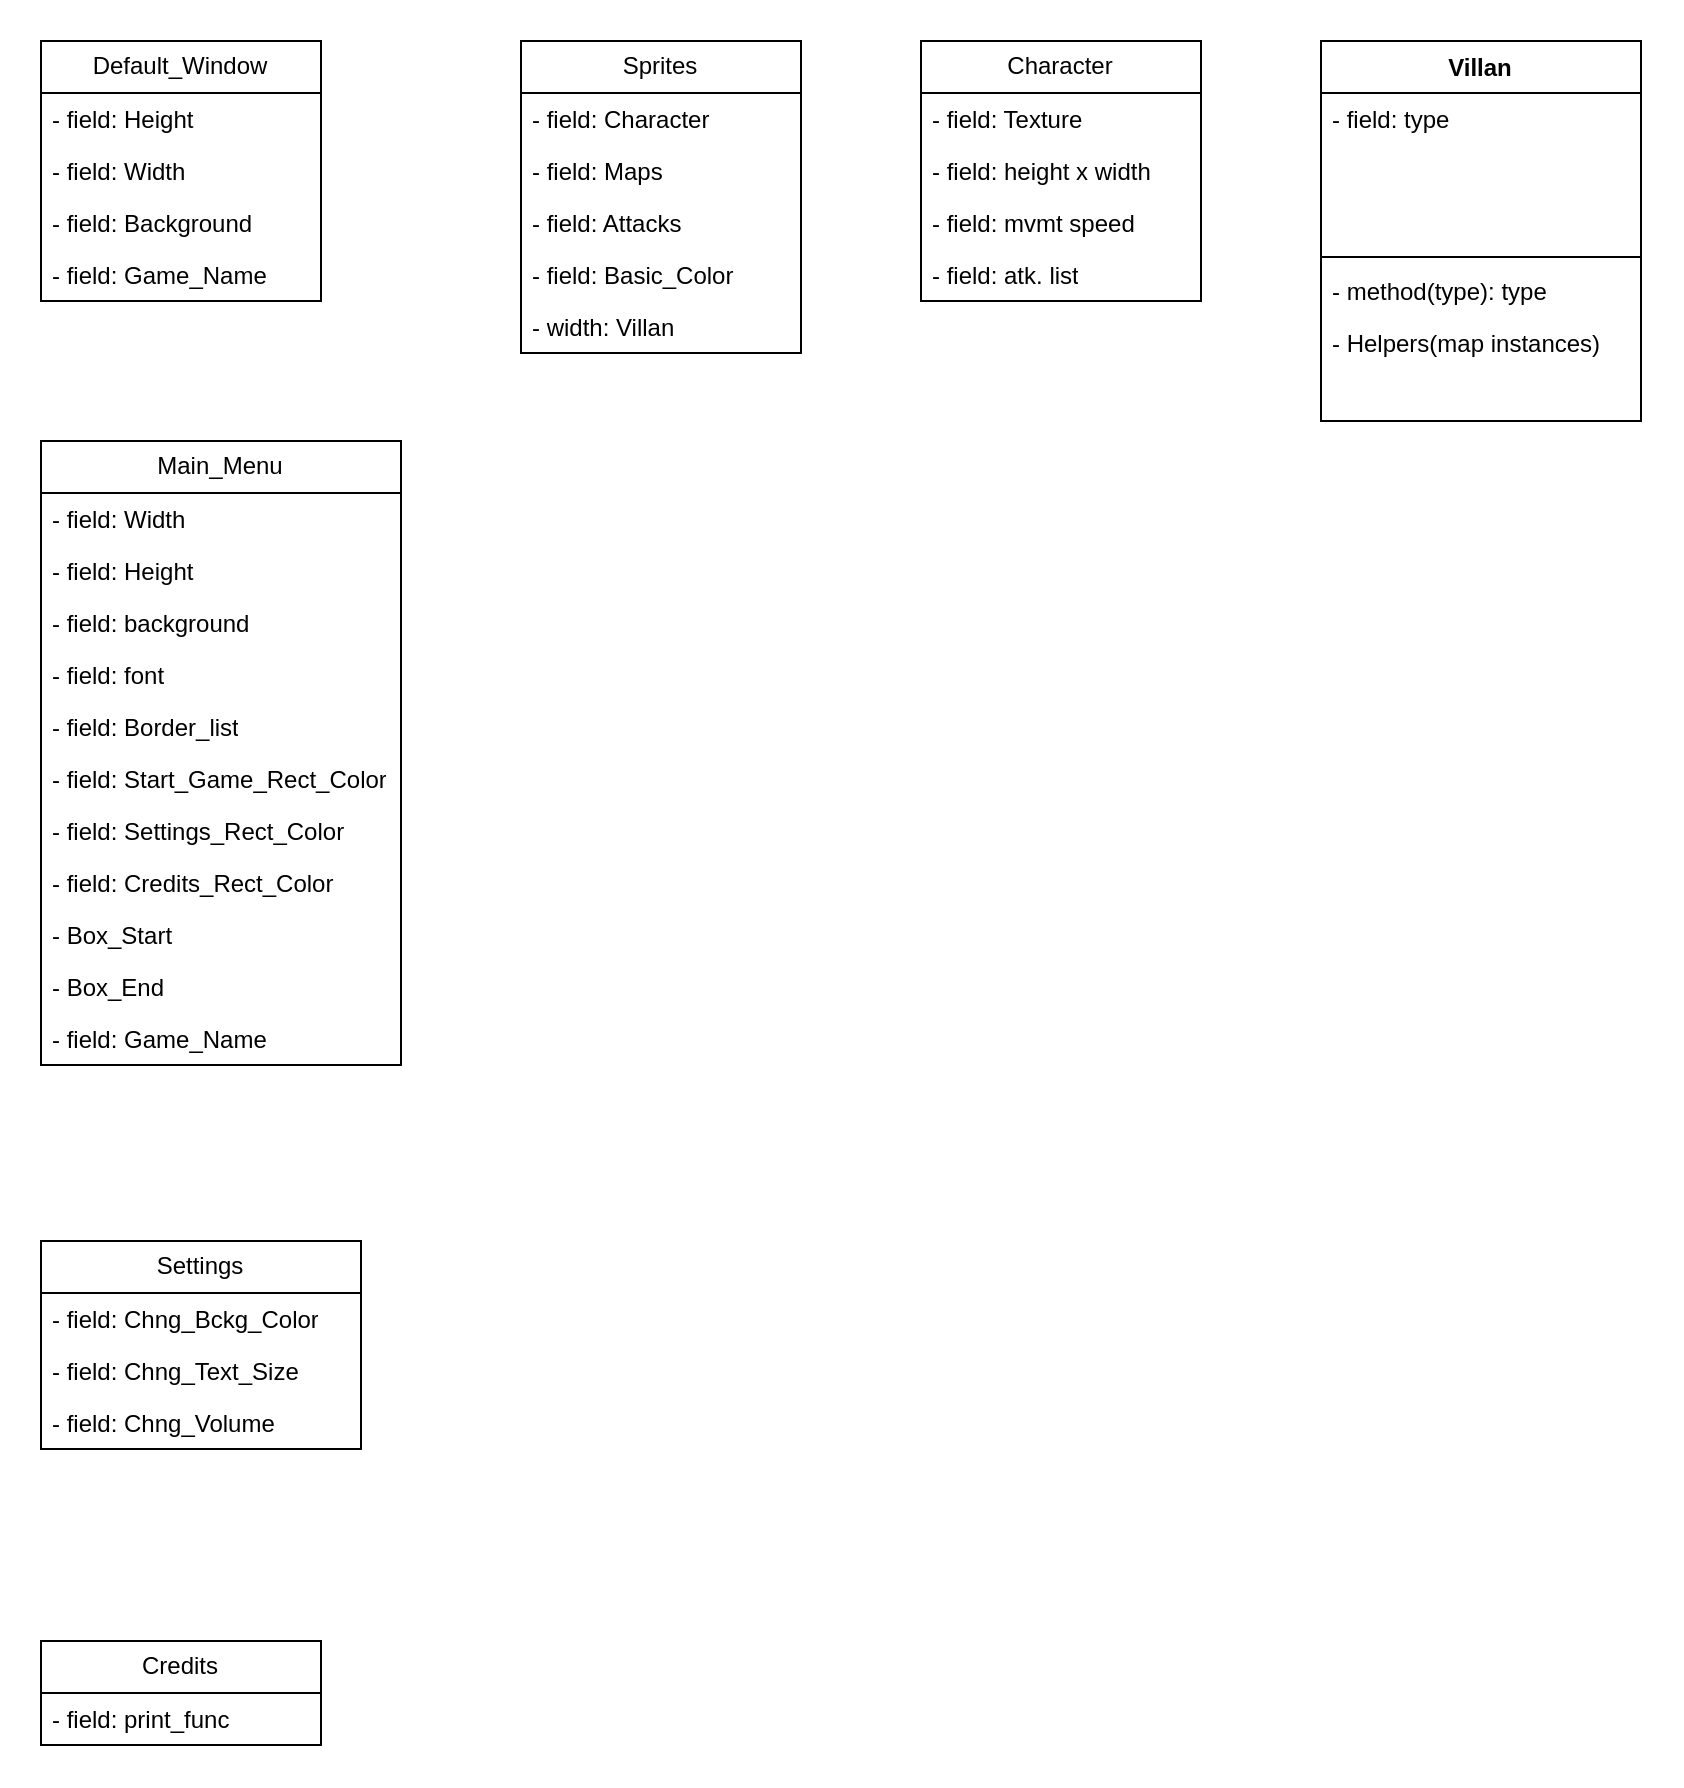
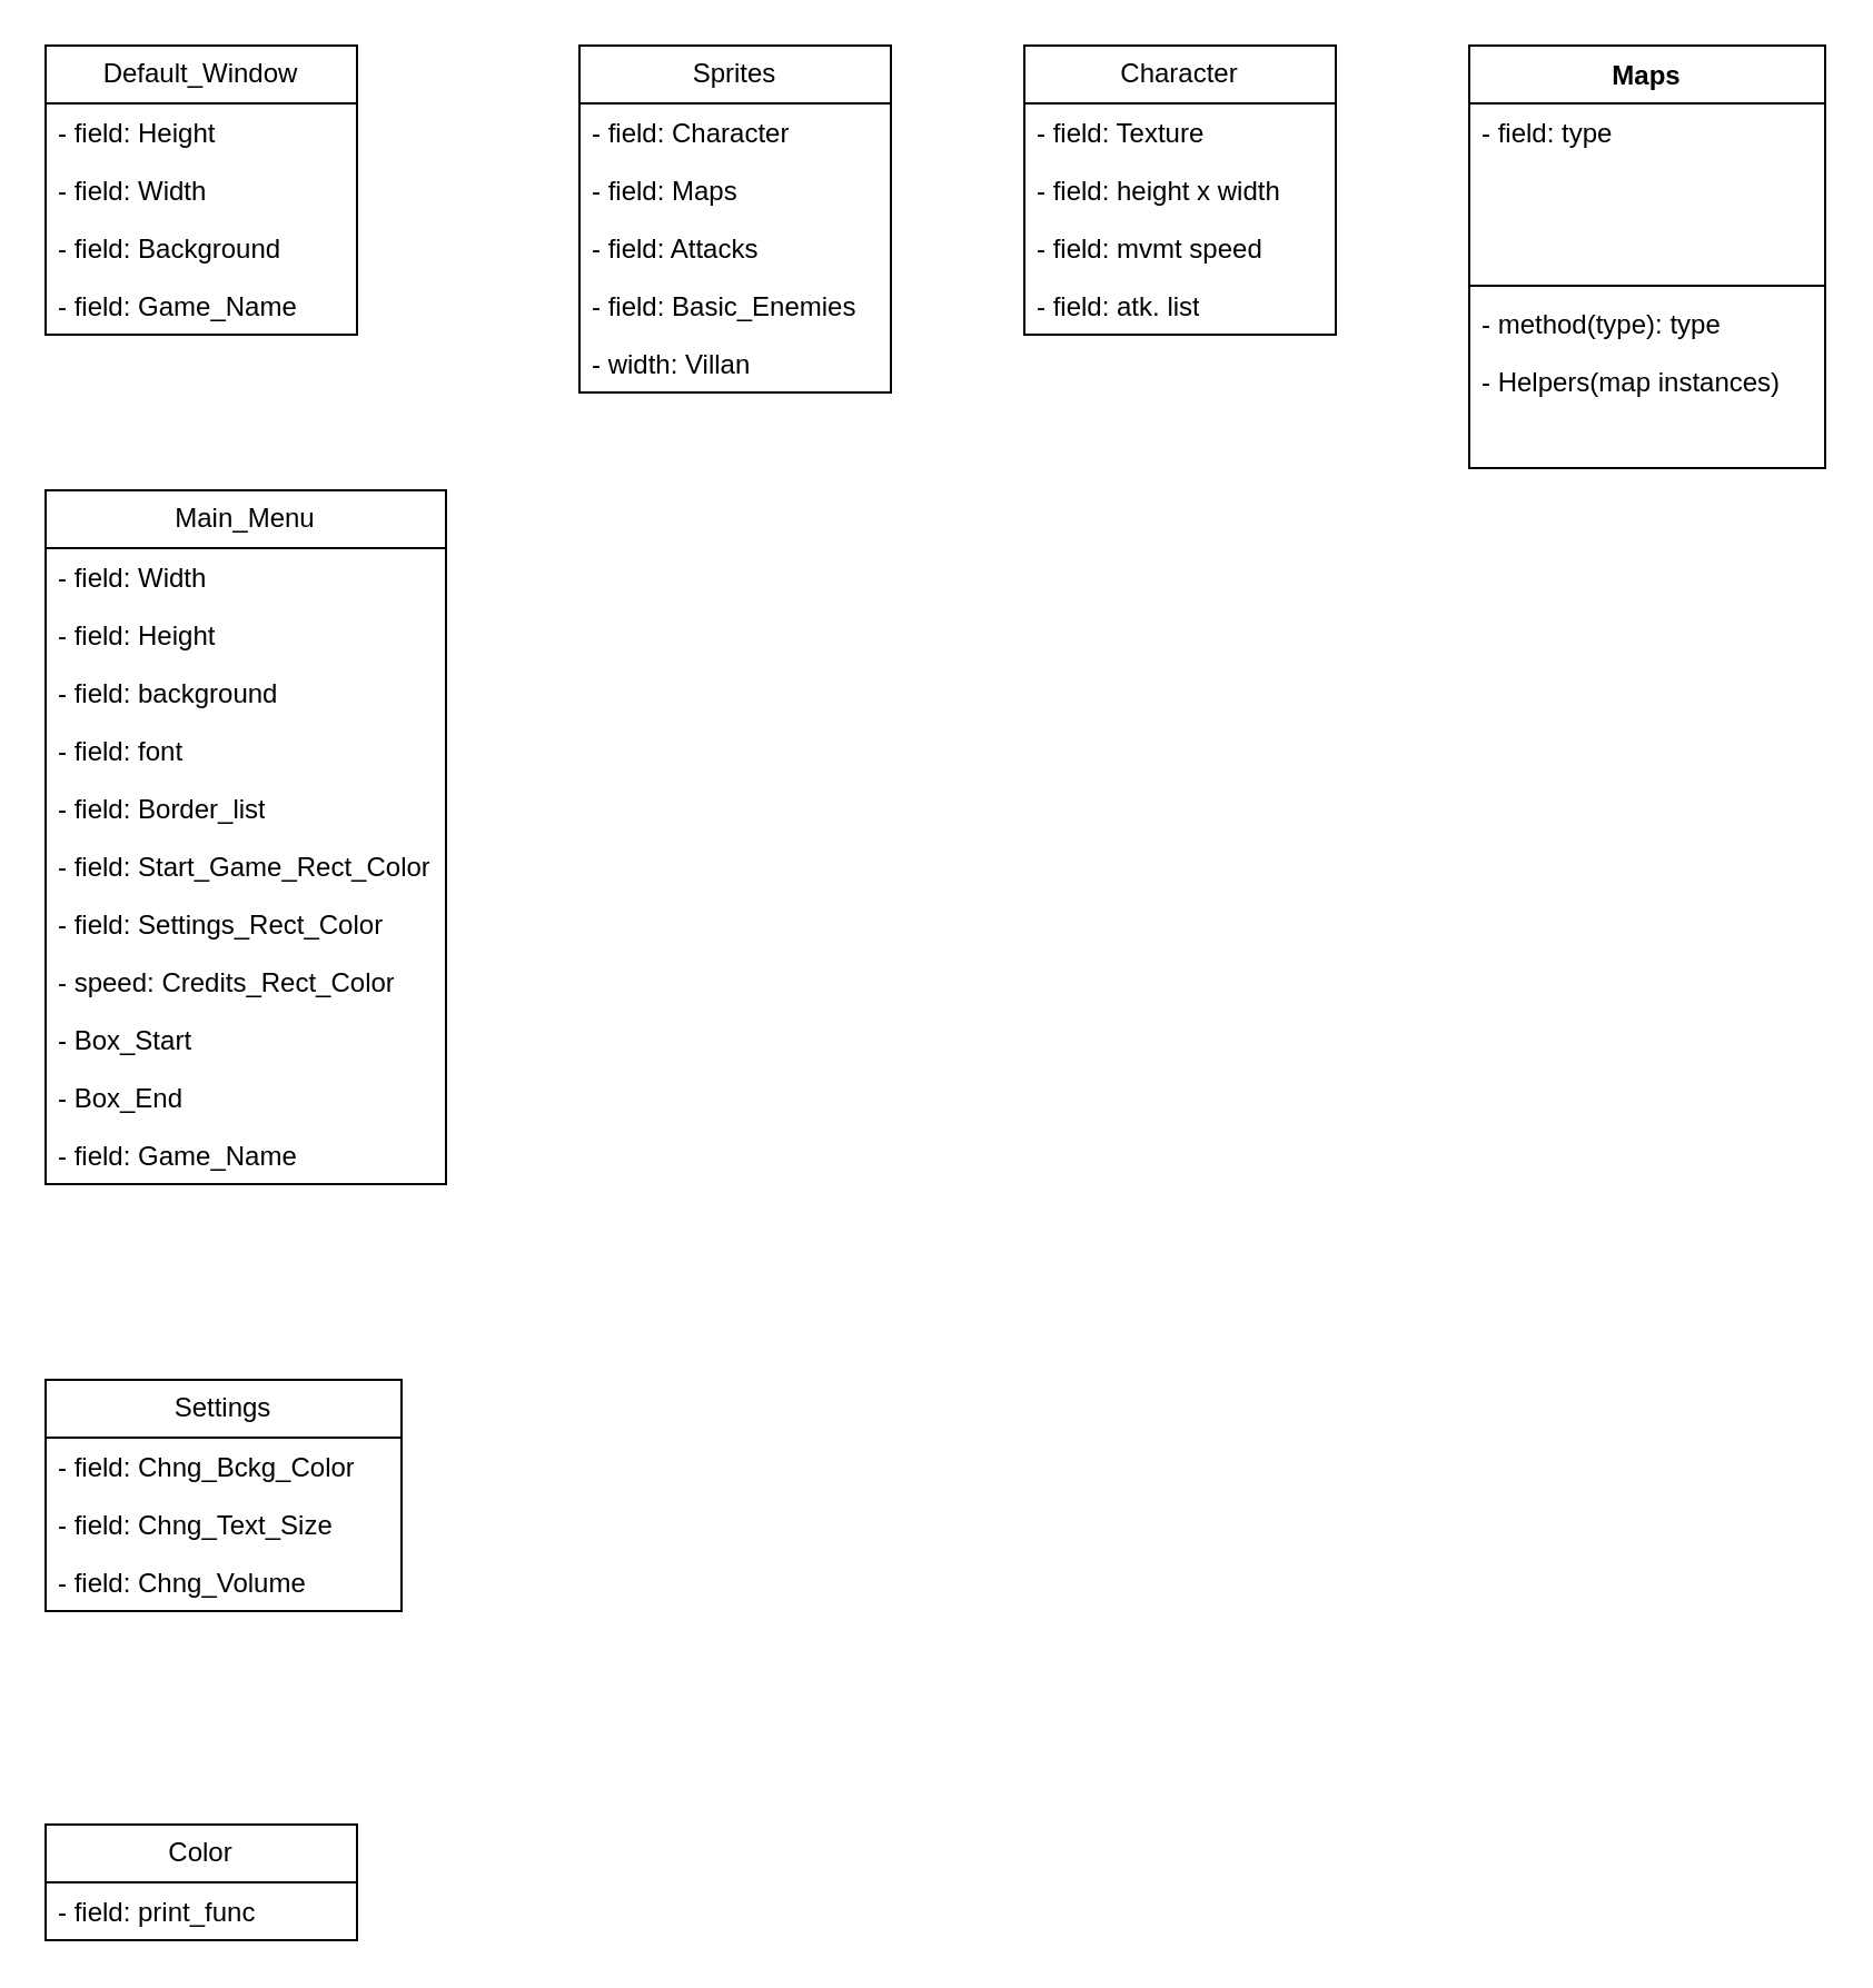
- <mxCell id="36" value="Villan" style="swimlane;fontStyle=1;align=center;verticalAlign=top;childLayout=stackLayout;horizontal=1;startSize=26;horizontalStack=0;resizeParent=1;resizeParentMax=0;resizeLast=0;collapsible=1;marginBottom=0;whiteSpace=wrap;html=1;" vertex="1" parent="1"><mxGeometry x="660" width="160" height="190" as="geometry" y="20" /></mxCell>
+ <mxCell id="36" value="Maps" style="swimlane;fontStyle=1;align=center;verticalAlign=top;childLayout=stackLayout;horizontal=1;startSize=26;horizontalStack=0;resizeParent=1;resizeParentMax=0;resizeLast=0;collapsible=1;marginBottom=0;whiteSpace=wrap;html=1;" vertex="1" parent="1"><mxGeometry x="660" width="160" height="190" as="geometry" y="20" /></mxCell>
- <mxCell id="11" value="- field: Basic_Color" style="text;strokeColor=none;fillColor=none;align=left;verticalAlign=top;spacingLeft=4;spacingRight=4;overflow=hidden;rotatable=0;points=[[0,0.5],[1,0.5]];portConstraint=eastwest;whiteSpace=wrap;html=1;" vertex="1" parent="7"><mxGeometry y="104" width="140" height="26" as="geometry" /></mxCell>
+ <mxCell id="11" value="- field: Basic_Enemies" style="text;strokeColor=none;fillColor=none;align=left;verticalAlign=top;spacingLeft=4;spacingRight=4;overflow=hidden;rotatable=0;points=[[0,0.5],[1,0.5]];portConstraint=eastwest;whiteSpace=wrap;html=1;" vertex="1" parent="7"><mxGeometry y="104" width="140" height="26" as="geometry" /></mxCell>
- <mxCell id="26" value="- field: Credits_Rect_Color" style="text;strokeColor=none;fillColor=none;align=left;verticalAlign=top;spacingLeft=4;spacingRight=4;overflow=hidden;rotatable=0;points=[[0,0.5],[1,0.5]];portConstraint=eastwest;whiteSpace=wrap;html=1;" vertex="1" parent="18"><mxGeometry y="208" width="180" height="26" as="geometry" /></mxCell>
+ <mxCell id="26" value="- speed: Credits_Rect_Color" style="text;strokeColor=none;fillColor=none;align=left;verticalAlign=top;spacingLeft=4;spacingRight=4;overflow=hidden;rotatable=0;points=[[0,0.5],[1,0.5]];portConstraint=eastwest;whiteSpace=wrap;html=1;" vertex="1" parent="18"><mxGeometry y="208" width="180" height="26" as="geometry" /></mxCell>
- <mxCell id="34" value="Credits" style="swimlane;fontStyle=0;childLayout=stackLayout;horizontal=1;startSize=26;fillColor=none;horizontalStack=0;resizeParent=1;resizeParentMax=0;resizeLast=0;collapsible=1;marginBottom=0;whiteSpace=wrap;html=1;" vertex="1" parent="1"><mxGeometry y="820" width="140" height="52" as="geometry" x="20" /></mxCell>
+ <mxCell id="34" value="Color" style="swimlane;fontStyle=0;childLayout=stackLayout;horizontal=1;startSize=26;fillColor=none;horizontalStack=0;resizeParent=1;resizeParentMax=0;resizeLast=0;collapsible=1;marginBottom=0;whiteSpace=wrap;html=1;" vertex="1" parent="1"><mxGeometry y="820" width="140" height="52" as="geometry" x="20" /></mxCell>
